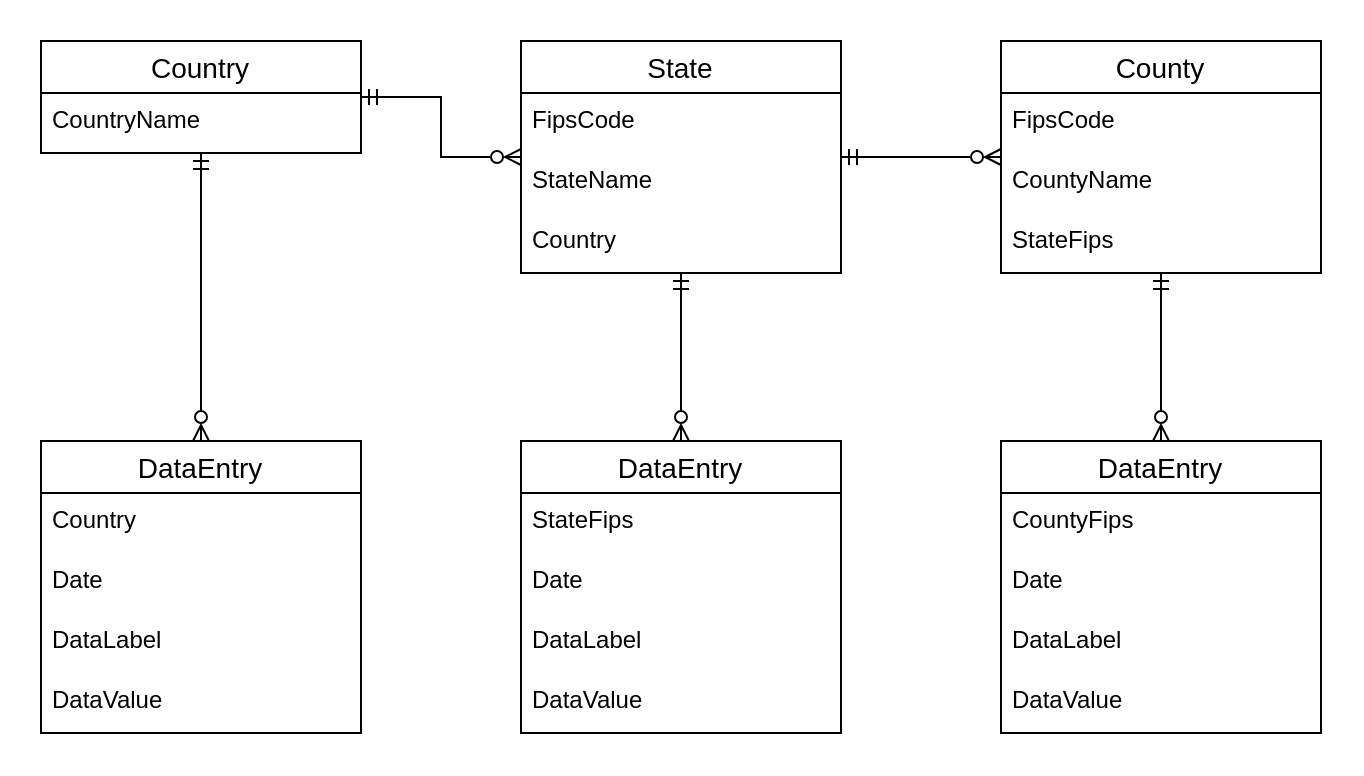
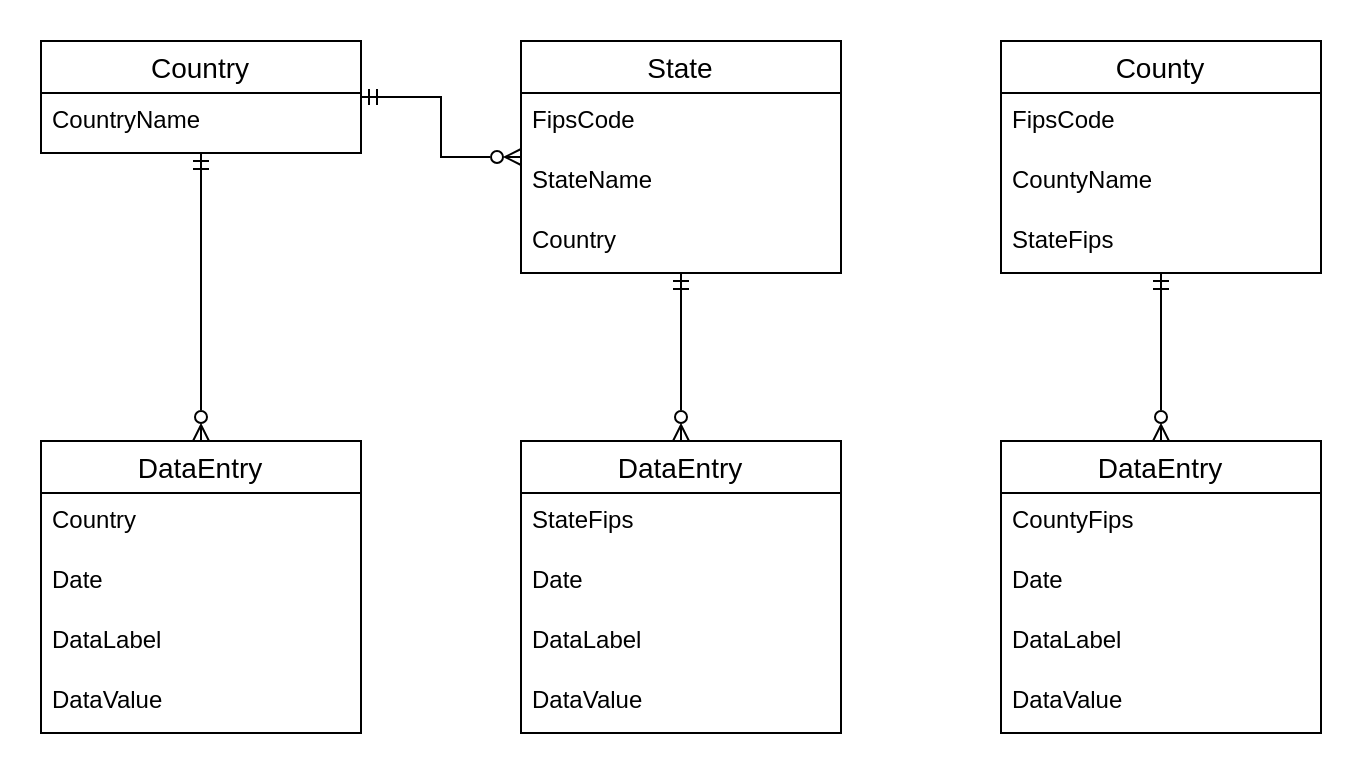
- <mxCell id="6" style="edgeStyle=orthogonalEdgeStyle;rounded=0;orthogonalLoop=1;jettySize=auto;html=1;startArrow=ERmandOne;startFill=0;endArrow=ERzeroToMany;endFill=0;" edge="1" parent="1" source="8" target="13"><mxGeometry relative="1" as="geometry" /></mxCell>
